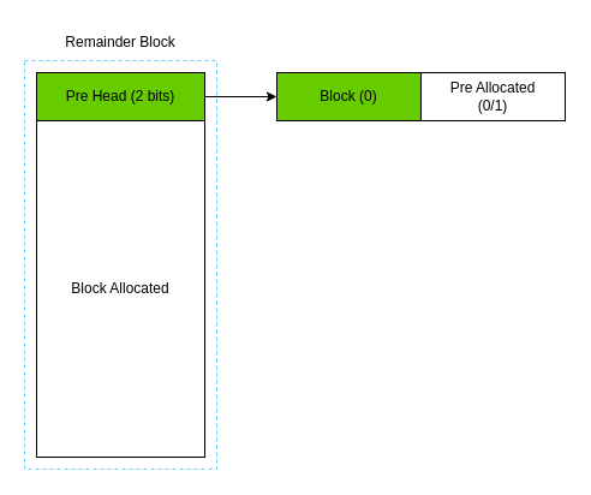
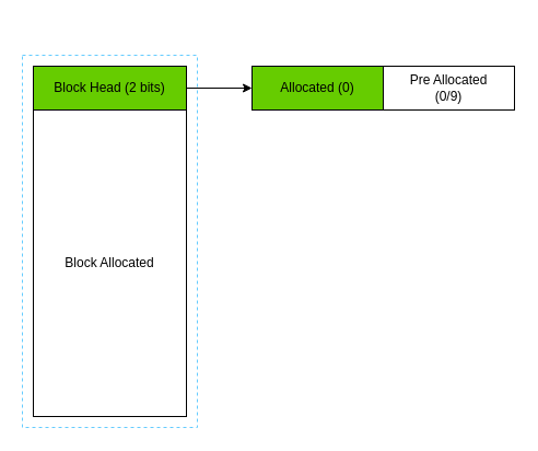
- <mxCell id="2" value="Remainder Block" style="text;html=1;strokeColor=none;fillColor=none;align=center;verticalAlign=middle;whiteSpace=wrap;rounded=0;dashed=1;" parent="1" vertex="1"><mxGeometry x="30" width="140" height="30" as="geometry" y="20" /></mxCell>
- <mxCell id="11" value="Pre Head (2 bits)" style="rounded=0;whiteSpace=wrap;html=1;fillColor=#66cc00;" parent="9" vertex="1"><mxGeometry width="140" height="40" as="geometry" /></mxCell>
+ <mxCell id="11" value="Block Head (2 bits)" style="rounded=0;whiteSpace=wrap;html=1;fillColor=#66cc00;" parent="9" vertex="1"><mxGeometry width="140" height="40" as="geometry" /></mxCell>
- <mxCell id="5" value="Block (0)" style="rounded=0;whiteSpace=wrap;html=1;fillColor=#66cc00;" parent="4" vertex="1"><mxGeometry width="120" height="40" as="geometry" /></mxCell>
+ <mxCell id="5" value="Allocated (0)" style="rounded=0;whiteSpace=wrap;html=1;fillColor=#66cc00;" parent="4" vertex="1"><mxGeometry width="120" height="40" as="geometry" /></mxCell>
- <mxCell id="6" value="Pre Allocated&lt;br&gt;(0/1)" style="rounded=0;whiteSpace=wrap;html=1;" parent="4" vertex="1"><mxGeometry x="120" width="120" height="40" as="geometry" /></mxCell>
+ <mxCell id="6" value="Pre Allocated&lt;br&gt;(0/9)" style="rounded=0;whiteSpace=wrap;html=1;" parent="4" vertex="1"><mxGeometry x="120" width="120" height="40" as="geometry" /></mxCell>
